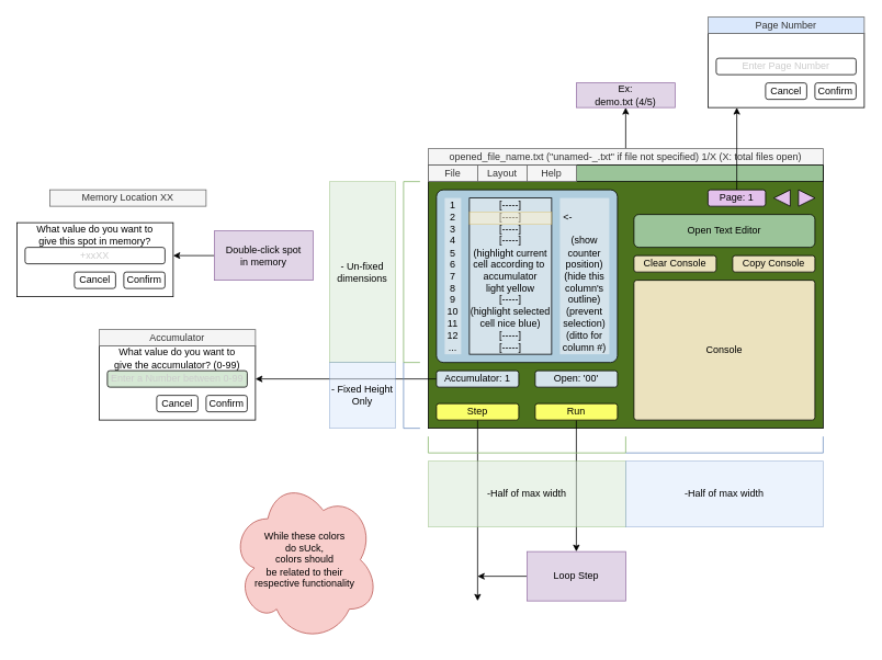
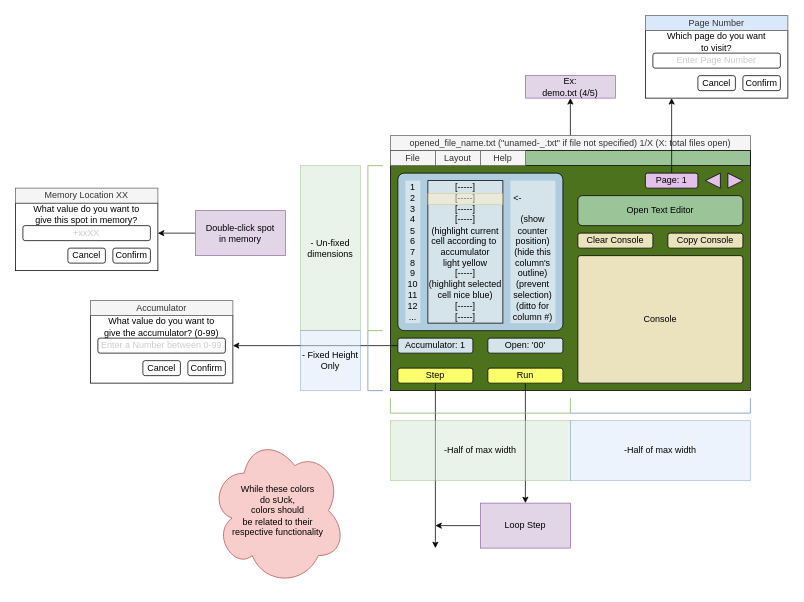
+ <mxCell id="57" value="Which page do you want&lt;br&gt;to visit?" style="rounded=0;whiteSpace=wrap;html=1;strokeWidth=1;strokeColor=none;fillColor=none;" vertex="1" parent="1"><mxGeometry x="860" y="40" width="190" height="30" as="geometry" /></mxCell>
- <mxCell id="43" value="Memory Location XX" style="rounded=0;whiteSpace=wrap;html=1;strokeWidth=1;fillColor=#f5f5f5;fontColor=#333333;strokeColor=#666666;" vertex="1" parent="1"><mxGeometry x="60" y="230" width="190" height="20" as="geometry" /></mxCell>
+ <mxCell id="43" value="Memory Location XX" style="rounded=0;whiteSpace=wrap;html=1;strokeWidth=1;fillColor=#f5f5f5;fontColor=#333333;strokeColor=#666666;" vertex="1" parent="1"><mxGeometry x="20" y="250" width="190" height="20" as="geometry" /></mxCell>
- <mxCell id="39" value="&lt;font color=&quot;#cccccc&quot;&gt;Enter a Number between 0-99&lt;/font&gt;" style="rounded=1;whiteSpace=wrap;html=1;strokeWidth=1;fillColor=#d5e8d4;" vertex="1" parent="1"><mxGeometry x="130" y="450" width="170" height="20" as="geometry" /></mxCell>
+ <mxCell id="39" value="&lt;font color=&quot;#cccccc&quot;&gt;Enter a Number between 0-99&lt;/font&gt;" style="rounded=1;whiteSpace=wrap;html=1;strokeWidth=1;" vertex="1" parent="1"><mxGeometry x="130" y="450" width="170" height="20" as="geometry" /></mxCell>
